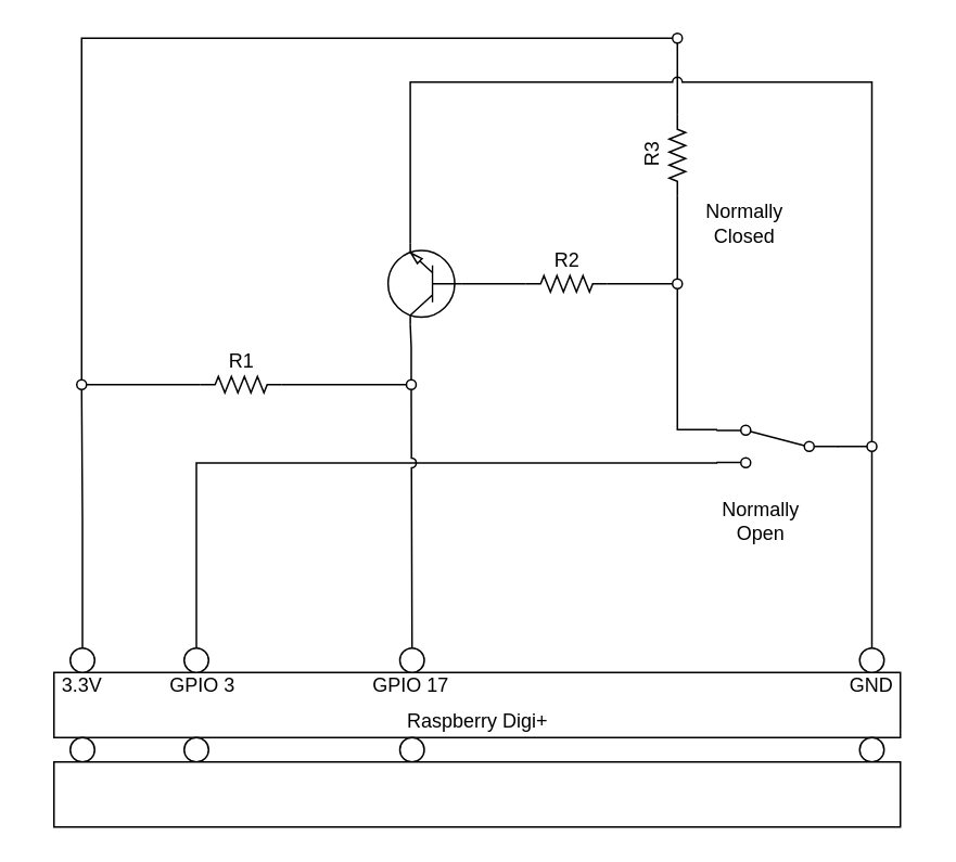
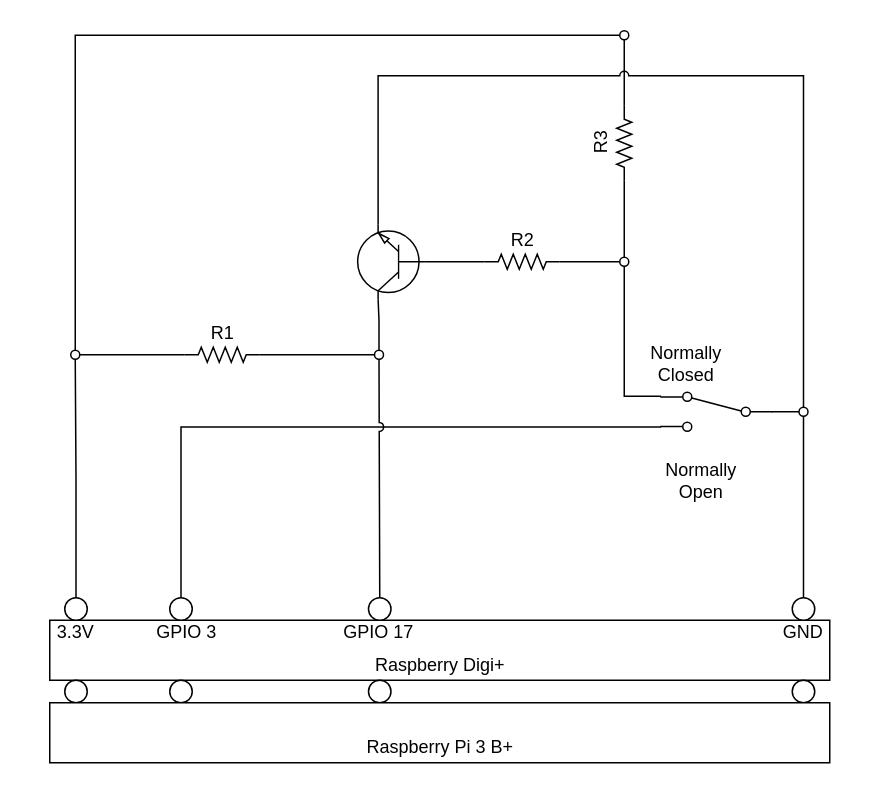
- <mxCell id="8" value="Normally Closed" style="text;html=1;strokeColor=none;fillColor=none;align=center;verticalAlign=middle;whiteSpace=wrap;rounded=0;" parent="1" vertex="1"><mxGeometry x="426.5" y="122" width="60" height="30" as="geometry" /></mxCell>
+ <mxCell id="8" value="Normally Closed" style="text;html=1;strokeColor=none;fillColor=none;align=center;verticalAlign=middle;whiteSpace=wrap;rounded=0;" parent="1" vertex="1"><mxGeometry x="426.5" y="227" width="60" height="30" as="geometry" /></mxCell>
+ <mxCell id="44" value="Raspberry Pi 3 B+" style="text;html=1;strokeColor=none;fillColor=none;align=center;verticalAlign=middle;whiteSpace=wrap;rounded=0;" vertex="1" parent="1"><mxGeometry x="32.5" y="488" width="520" height="20" as="geometry" /></mxCell>
